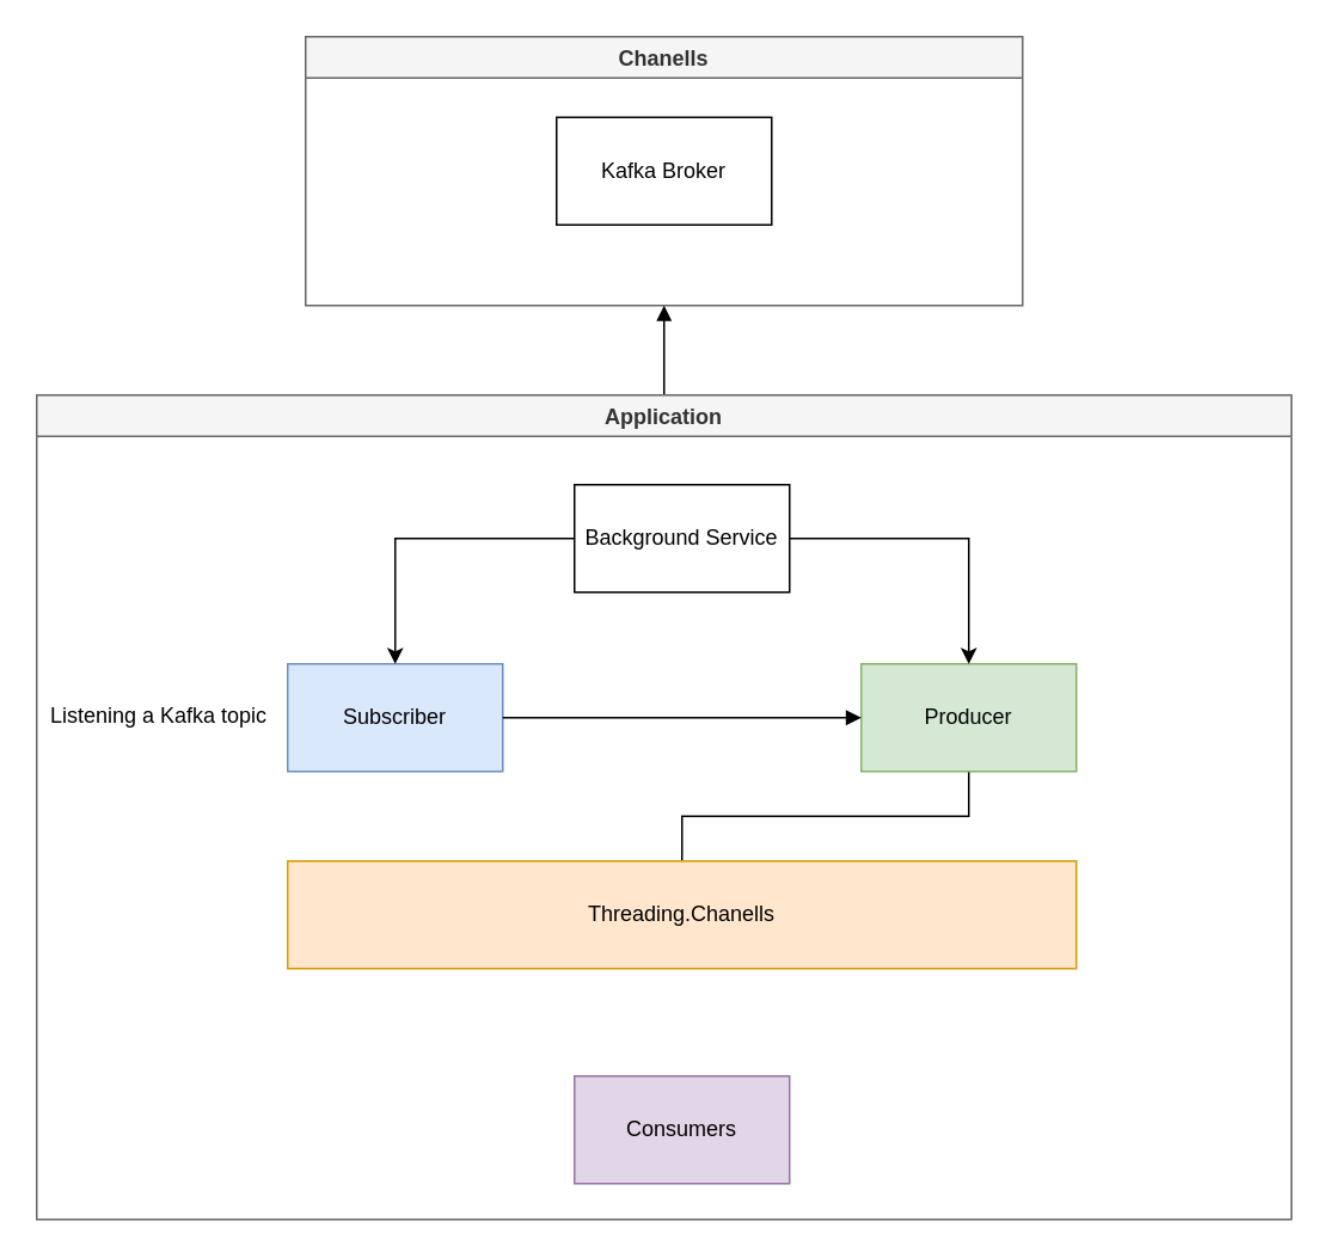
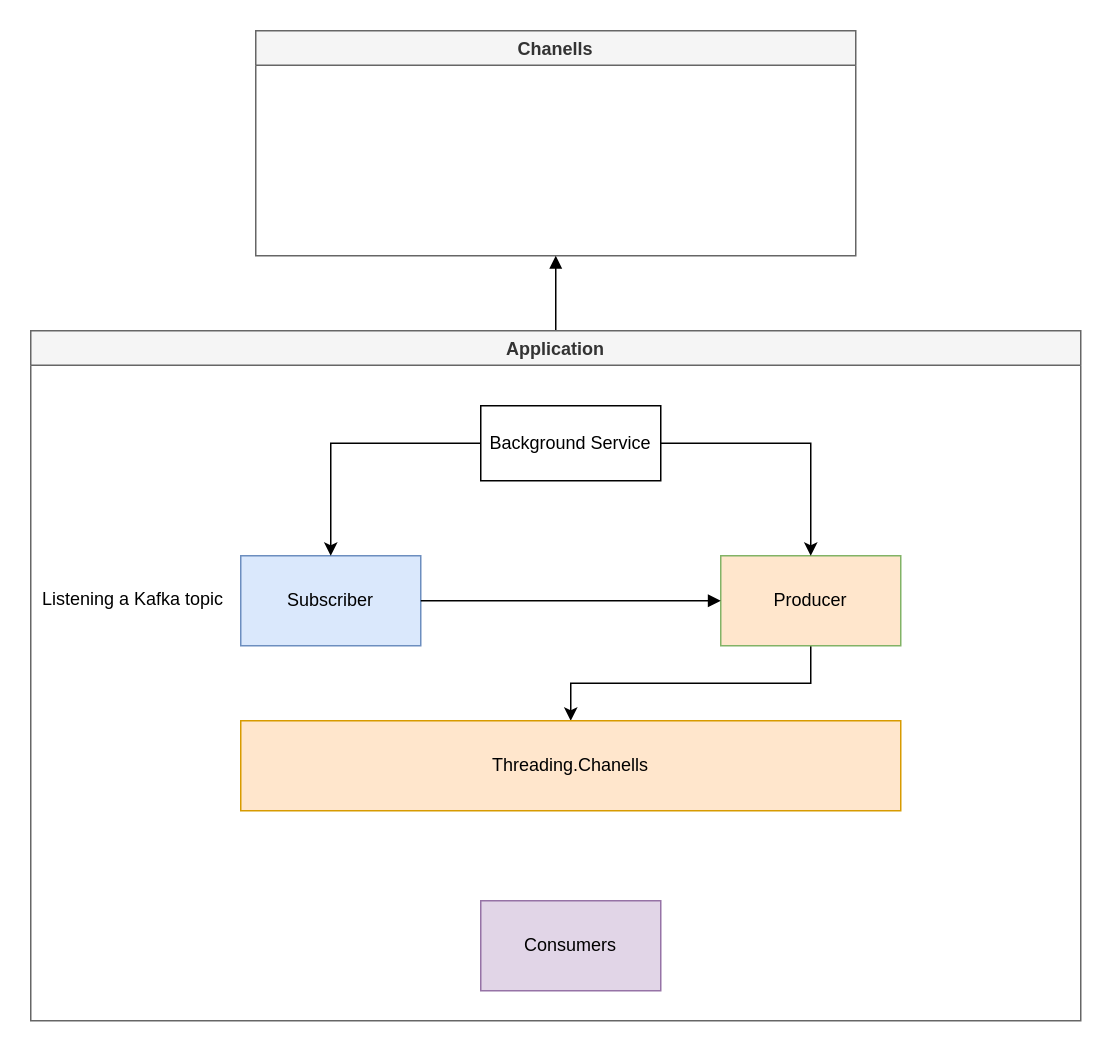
- <mxCell id="3" value="Kafka Broker" style="rounded=0;whiteSpace=wrap;html=1;" vertex="1" parent="2"><mxGeometry x="140" y="45" width="120" height="60" as="geometry" /></mxCell>
- <mxCell id="12" value="Background Service" style="rounded=0;whiteSpace=wrap;html=1;" vertex="1" parent="5"><mxGeometry x="300" y="50" width="120" height="60" as="geometry" /></mxCell>
+ <mxCell id="12" value="Background Service" style="rounded=0;whiteSpace=wrap;html=1;" vertex="1" parent="5"><mxGeometry x="300" y="50" width="120" height="50" as="geometry" /></mxCell>
- <mxCell id="8" value="Producer" style="rounded=0;whiteSpace=wrap;html=1;fillColor=#d5e8d4;strokeColor=#82b366;" vertex="1" parent="5"><mxGeometry x="460" y="150" width="120" height="60" as="geometry" /></mxCell>
+ <mxCell id="8" value="Producer" style="rounded=0;whiteSpace=wrap;html=1;fillColor=#ffe6cc;strokeColor=#82b366;" vertex="1" parent="5"><mxGeometry x="460" y="150" width="120" height="60" as="geometry" /></mxCell>
- <mxCell id="7" style="edgeStyle=orthogonalEdgeStyle;rounded=0;orthogonalLoop=1;jettySize=auto;html=1;entryX=0.5;entryY=0;entryDx=0;entryDy=0;endArrow=none;" edge="1" parent="5" source="8" target="13"><mxGeometry relative="1" as="geometry" /></mxCell>
+ <mxCell id="7" style="edgeStyle=orthogonalEdgeStyle;rounded=0;orthogonalLoop=1;jettySize=auto;html=1;entryX=0.5;entryY=0;entryDx=0;entryDy=0;" edge="1" parent="5" source="8" target="13"><mxGeometry relative="1" as="geometry" /></mxCell>
